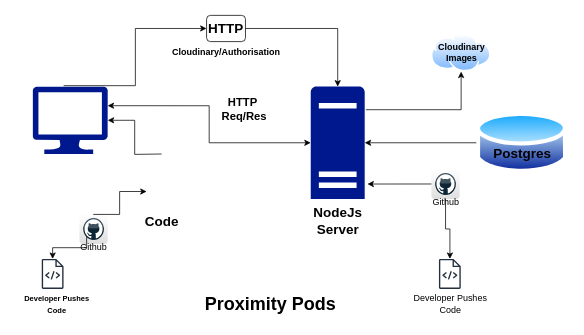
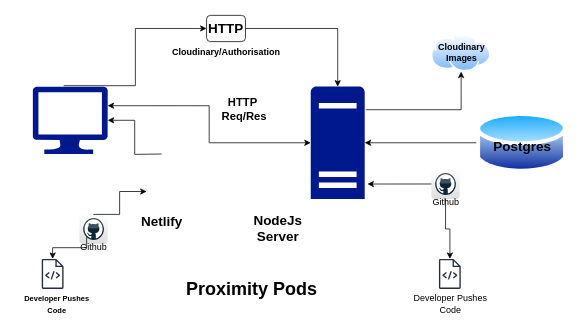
- <mxCell id="29" value="&lt;b&gt;&lt;font style=&quot;font-size: 18px;&quot;&gt;Postgres&lt;/font&gt;&lt;/b&gt;" style="text;html=1;align=center;verticalAlign=middle;resizable=0;points=[];autosize=1;strokeColor=none;fillColor=none;" vertex="1" parent="1"><mxGeometry x="645.81" y="185" width="100" height="40" as="geometry" /></mxCell>
+ <mxCell id="29" value="&lt;b&gt;&lt;font style=&quot;font-size: 18px;&quot;&gt;Postgres&lt;/font&gt;&lt;/b&gt;" style="text;html=1;align=center;verticalAlign=middle;resizable=0;points=[];autosize=1;strokeColor=none;fillColor=none;" vertex="1" parent="1"><mxGeometry x="645.81" y="175" width="100" height="40" as="geometry" /></mxCell>
- <mxCell id="18" value="&lt;b&gt;&lt;font style=&quot;font-size: 18px;&quot;&gt;Code&lt;/font&gt;&lt;/b&gt;" style="text;html=1;align=center;verticalAlign=middle;resizable=0;points=[];autosize=1;strokeColor=none;fillColor=none;" vertex="1" parent="1"><mxGeometry x="175" y="275" width="80" height="40" as="geometry" /></mxCell>
+ <mxCell id="18" value="&lt;b&gt;&lt;font style=&quot;font-size: 18px;&quot;&gt;Netlify&lt;/font&gt;&lt;/b&gt;" style="text;html=1;align=center;verticalAlign=middle;resizable=0;points=[];autosize=1;strokeColor=none;fillColor=none;" vertex="1" parent="1"><mxGeometry x="175" y="275" width="80" height="40" as="geometry" /></mxCell>
- <mxCell id="24" value="&lt;b style=&quot;font-size: 18px;&quot;&gt;NodeJs&lt;br&gt;Server&lt;/b&gt;" style="text;html=1;align=center;verticalAlign=middle;resizable=0;points=[];autosize=1;strokeColor=none;fillColor=none;" vertex="1" parent="1"><mxGeometry x="405" y="265" width="90" height="60" as="geometry" /></mxCell>
+ <mxCell id="24" value="&lt;b style=&quot;font-size: 18px;&quot;&gt;NodeJs&lt;br&gt;Server&lt;/b&gt;" style="text;html=1;align=center;verticalAlign=middle;resizable=0;points=[];autosize=1;strokeColor=none;fillColor=none;" vertex="1" parent="1"><mxGeometry x="325" y="275" width="90" height="60" as="geometry" /></mxCell>
- <mxCell id="32" value="&lt;b&gt;&lt;font style=&quot;font-size: 24px;&quot;&gt;Proximity Pods&lt;/font&gt;&lt;/b&gt;" style="text;html=1;align=center;verticalAlign=middle;resizable=0;points=[];autosize=1;strokeColor=none;fillColor=none;" vertex="1" parent="1"><mxGeometry x="260" y="385" width="200" height="40" as="geometry" /></mxCell>
+ <mxCell id="32" value="&lt;b&gt;&lt;font style=&quot;font-size: 24px;&quot;&gt;Proximity Pods&lt;/font&gt;&lt;/b&gt;" style="text;html=1;align=center;verticalAlign=middle;resizable=0;points=[];autosize=1;strokeColor=none;fillColor=none;" vertex="1" parent="1"><mxGeometry x="235" y="365" width="200" height="40" as="geometry" /></mxCell>
